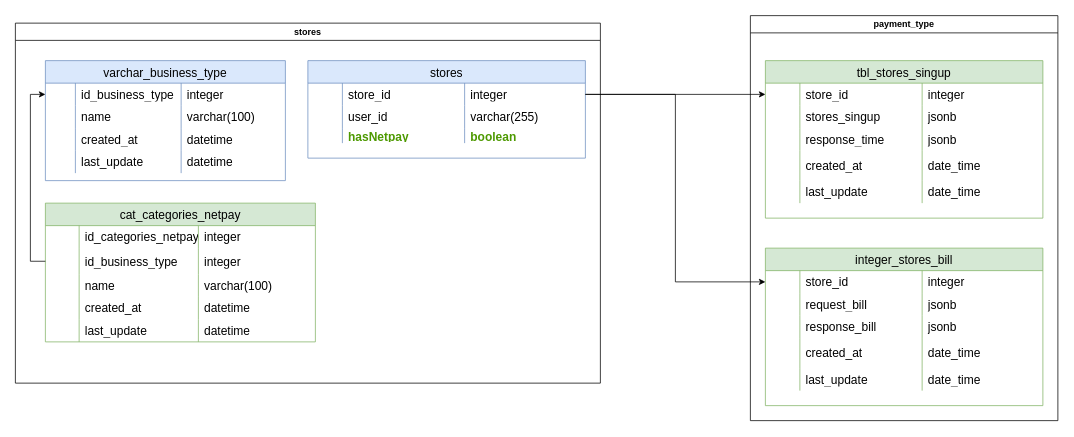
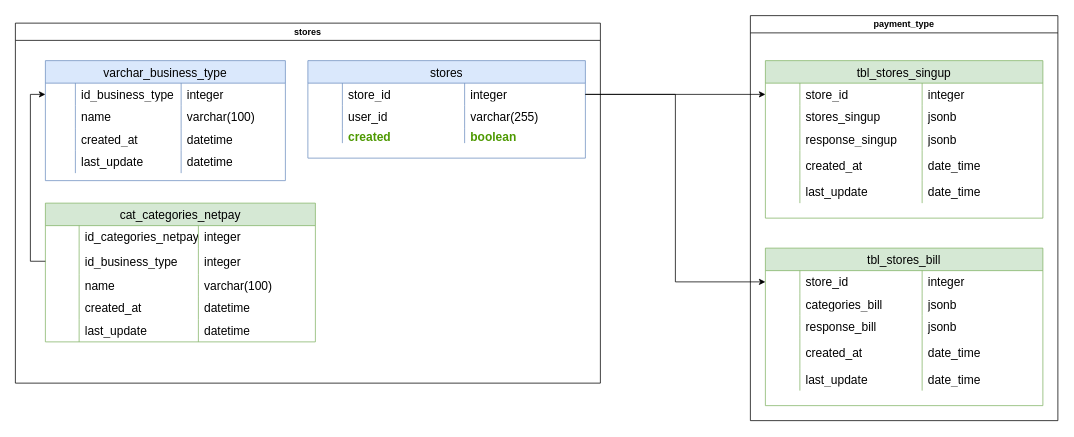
- <mxCell id="96" value="hasNetpay" style="shape=partialRectangle;html=1;whiteSpace=wrap;connectable=0;fillColor=none;top=0;left=0;bottom=0;right=0;align=left;spacingLeft=6;overflow=hidden;strokeColor=inherit;fontSize=16;fillStyle=hatch;strokeWidth=3;spacing=2;labelBackgroundColor=none;fontColor=#4D9900;fontStyle=1" parent="94" vertex="1"><mxGeometry x="46" width="163" height="20" as="geometry"><mxRectangle width="163" height="20" as="alternateBounds" /></mxGeometry></mxCell>
+ <mxCell id="96" value="created" style="shape=partialRectangle;html=1;whiteSpace=wrap;connectable=0;fillColor=none;top=0;left=0;bottom=0;right=0;align=left;spacingLeft=6;overflow=hidden;strokeColor=inherit;fontSize=16;fillStyle=hatch;strokeWidth=3;spacing=2;labelBackgroundColor=none;fontColor=#4D9900;fontStyle=1" parent="94" vertex="1"><mxGeometry x="46" width="163" height="20" as="geometry"><mxRectangle width="163" height="20" as="alternateBounds" /></mxGeometry></mxCell>
- <mxCell id="14" value="response_time" style="shape=partialRectangle;html=1;whiteSpace=wrap;connectable=0;fillColor=none;top=0;left=0;bottom=0;right=0;align=left;spacingLeft=6;overflow=hidden;strokeColor=inherit;fontSize=16;" parent="12" vertex="1"><mxGeometry x="46" width="163" height="30" as="geometry"><mxRectangle width="163" height="30" as="alternateBounds" /></mxGeometry></mxCell>
+ <mxCell id="14" value="response_singup" style="shape=partialRectangle;html=1;whiteSpace=wrap;connectable=0;fillColor=none;top=0;left=0;bottom=0;right=0;align=left;spacingLeft=6;overflow=hidden;strokeColor=inherit;fontSize=16;" parent="12" vertex="1"><mxGeometry x="46" width="163" height="30" as="geometry"><mxRectangle width="163" height="30" as="alternateBounds" /></mxGeometry></mxCell>
- <mxCell id="24" value="integer_stores_bill" style="shape=table;startSize=30;container=1;collapsible=0;childLayout=tableLayout;fixedRows=1;rowLines=0;fontStyle=0;strokeColor=#82b366;fontSize=16;fillColor=#d5e8d4;" parent="2" vertex="1"><mxGeometry x="20" y="310" width="370" height="210" as="geometry" /></mxCell>
+ <mxCell id="24" value="tbl_stores_bill" style="shape=table;startSize=30;container=1;collapsible=0;childLayout=tableLayout;fixedRows=1;rowLines=0;fontStyle=0;strokeColor=#82b366;fontSize=16;fillColor=#d5e8d4;" parent="2" vertex="1"><mxGeometry x="20" y="310" width="370" height="210" as="geometry" /></mxCell>
- <mxCell id="31" value="request_bill" style="shape=partialRectangle;html=1;whiteSpace=wrap;connectable=0;fillColor=none;top=0;left=0;bottom=0;right=0;align=left;spacingLeft=6;overflow=hidden;strokeColor=inherit;fontSize=16;" parent="29" vertex="1"><mxGeometry x="46" width="163" height="30" as="geometry"><mxRectangle width="163" height="30" as="alternateBounds" /></mxGeometry></mxCell>
+ <mxCell id="31" value="categories_bill" style="shape=partialRectangle;html=1;whiteSpace=wrap;connectable=0;fillColor=none;top=0;left=0;bottom=0;right=0;align=left;spacingLeft=6;overflow=hidden;strokeColor=inherit;fontSize=16;" parent="29" vertex="1"><mxGeometry x="46" width="163" height="30" as="geometry"><mxRectangle width="163" height="30" as="alternateBounds" /></mxGeometry></mxCell>
